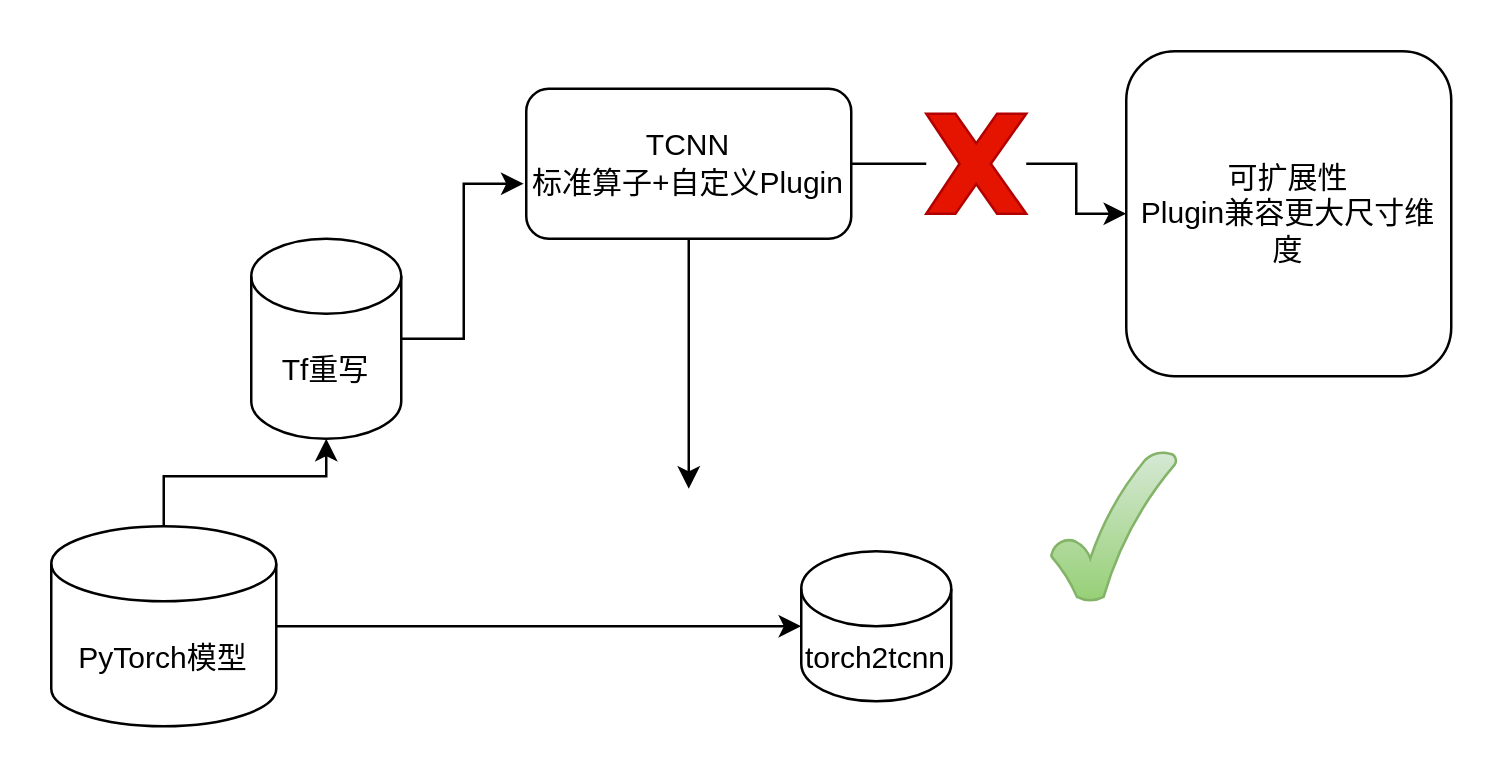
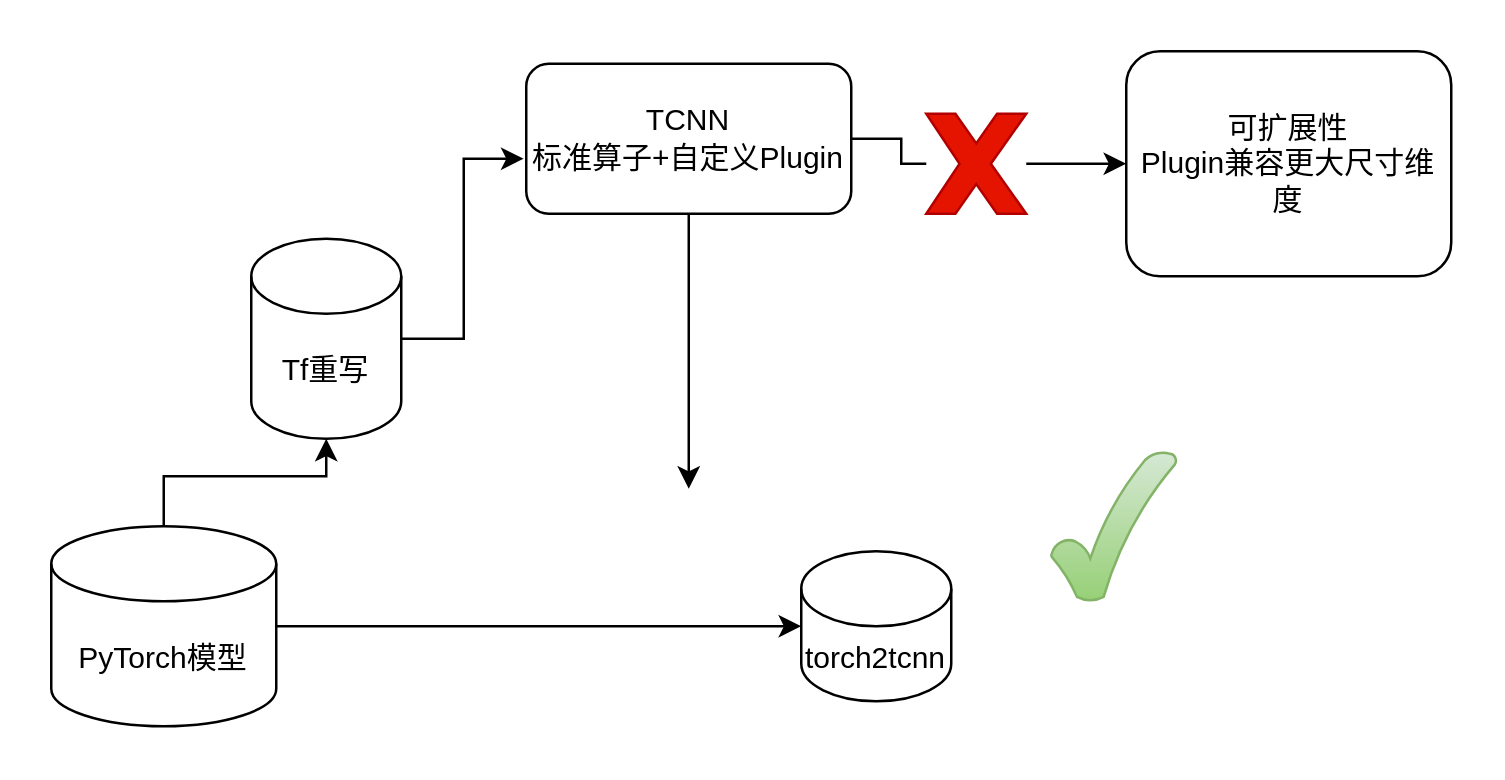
- <mxCell id="4" value="TCNN&lt;br&gt;标准算子+自定义Plugin" style="rounded=1;whiteSpace=wrap;html=1;" vertex="1" parent="1"><mxGeometry x="210" y="35" width="130" height="60" as="geometry" /></mxCell>
+ <mxCell id="4" value="TCNN&lt;br&gt;标准算子+自定义Plugin" style="rounded=1;whiteSpace=wrap;html=1;" vertex="1" parent="1"><mxGeometry x="210" y="25" width="130" height="60" as="geometry" /></mxCell>
- <mxCell id="5" value="可扩展性&lt;br&gt;Plugin兼容更大尺寸维度" style="rounded=1;whiteSpace=wrap;html=1;" vertex="1" parent="1"><mxGeometry x="450" y="20" width="130" height="130" as="geometry" /></mxCell>
+ <mxCell id="5" value="可扩展性&lt;br&gt;Plugin兼容更大尺寸维度" style="rounded=1;whiteSpace=wrap;html=1;" vertex="1" parent="1"><mxGeometry x="450" y="20" width="130" height="90" as="geometry" /></mxCell>
